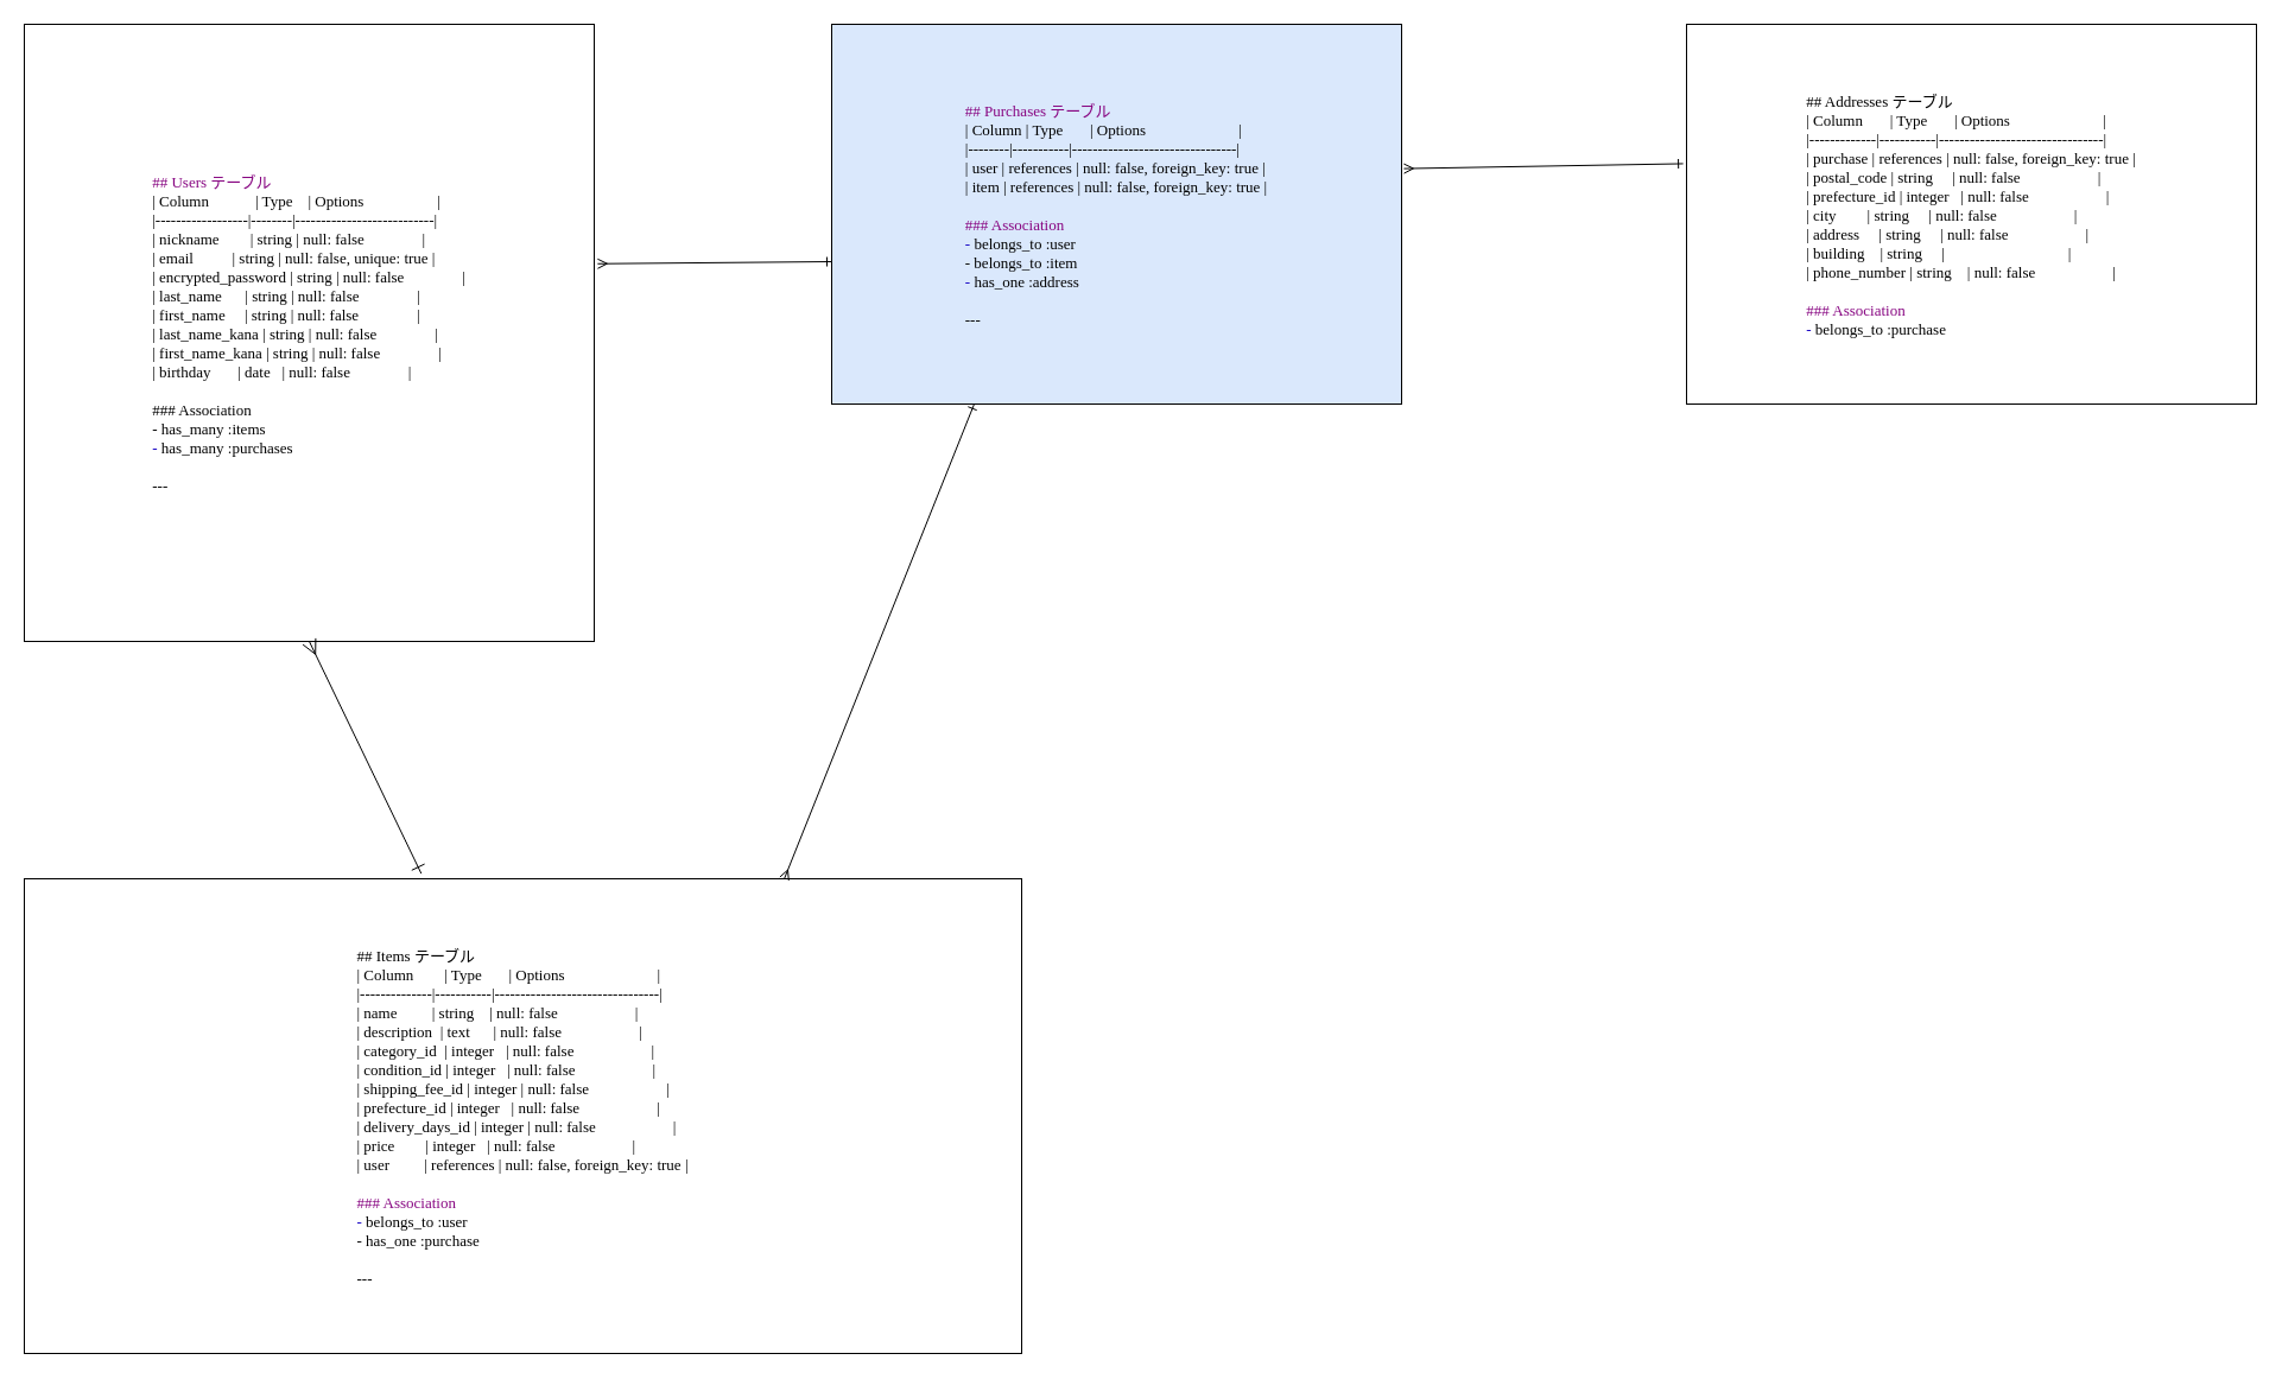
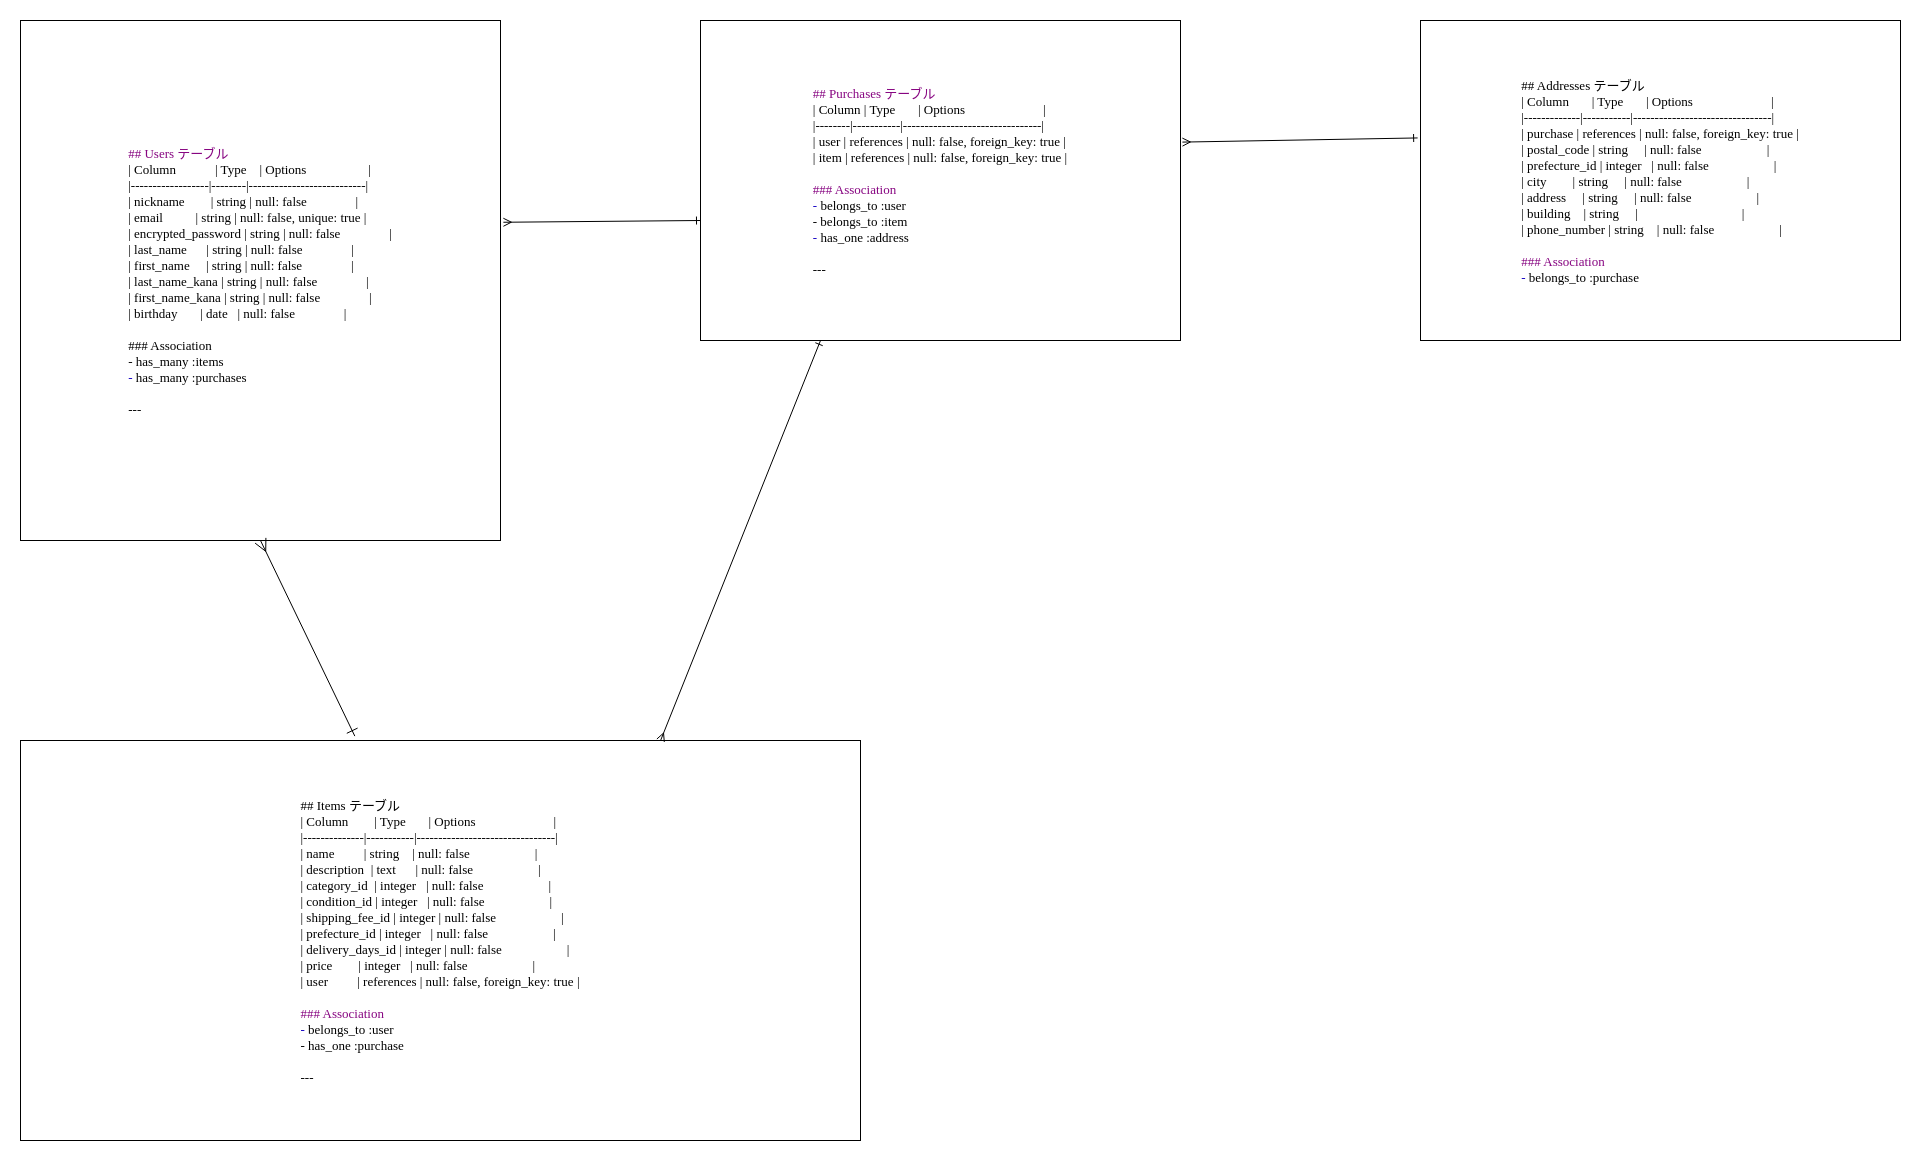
- <mxCell id="4" value="&lt;p style=&quot;margin: 0px; font-variant-numeric: normal; font-variant-east-asian: normal; font-variant-alternates: normal; font-size-adjust: none; font-kerning: auto; font-optical-sizing: auto; font-feature-settings: normal; font-variation-settings: normal; font-variant-position: normal; font-stretch: normal; font-size: 13px; line-height: normal; font-family: &amp;quot;.AppleSystemUIFontMonospaced&amp;quot;; color: rgb(135, 5, 129); text-align: start;&quot; class=&quot;p1&quot;&gt;## Purchases テーブル&lt;/p&gt;&lt;p style=&quot;margin: 0px; font-variant-numeric: normal; font-variant-east-asian: normal; font-variant-alternates: normal; font-size-adjust: none; font-kerning: auto; font-optical-sizing: auto; font-feature-settings: normal; font-variation-settings: normal; font-variant-position: normal; font-stretch: normal; font-size: 13px; line-height: normal; font-family: &amp;quot;.AppleSystemUIFontMonospaced&amp;quot;; color: rgb(0, 0, 0); text-align: start;&quot; class=&quot;p2&quot;&gt;| Column | Type &lt;span class=&quot;Apple-converted-space&quot;&gt;&amp;nbsp; &amp;nbsp; &amp;nbsp; &lt;/span&gt;| Options&lt;span class=&quot;Apple-converted-space&quot;&gt;&amp;nbsp; &amp;nbsp; &amp;nbsp; &amp;nbsp; &amp;nbsp; &amp;nbsp; &amp;nbsp; &amp;nbsp; &amp;nbsp; &amp;nbsp; &amp;nbsp; &amp;nbsp; &lt;/span&gt;|&lt;/p&gt;&lt;p style=&quot;margin: 0px; font-variant-numeric: normal; font-variant-east-asian: normal; font-variant-alternates: normal; font-size-adjust: none; font-kerning: auto; font-optical-sizing: auto; font-feature-settings: normal; font-variation-settings: normal; font-variant-position: normal; font-stretch: normal; font-size: 13px; line-height: normal; font-family: &amp;quot;.AppleSystemUIFontMonospaced&amp;quot;; color: rgb(0, 0, 0); text-align: start;&quot; class=&quot;p2&quot;&gt;|--------|-----------|--------------------------------|&lt;/p&gt;&lt;p style=&quot;margin: 0px; font-variant-numeric: normal; font-variant-east-asian: normal; font-variant-alternates: normal; font-size-adjust: none; font-kerning: auto; font-optical-sizing: auto; font-feature-settings: normal; font-variation-settings: normal; font-variant-position: normal; font-stretch: normal; font-size: 13px; line-height: normal; font-family: &amp;quot;.AppleSystemUIFontMonospaced&amp;quot;; color: rgb(0, 0, 0); text-align: start;&quot; class=&quot;p2&quot;&gt;| user | references | null: false, foreign_key: true |&lt;/p&gt;&lt;p style=&quot;margin: 0px; font-variant-numeric: normal; font-variant-east-asian: normal; font-variant-alternates: normal; font-size-adjust: none; font-kerning: auto; font-optical-sizing: auto; font-feature-settings: normal; font-variation-settings: normal; font-variant-position: normal; font-stretch: normal; font-size: 13px; line-height: normal; font-family: &amp;quot;.AppleSystemUIFontMonospaced&amp;quot;; color: rgb(0, 0, 0); text-align: start;&quot; class=&quot;p2&quot;&gt;| item | references | null: false, foreign_key: true |&lt;/p&gt;&lt;p style=&quot;margin: 0px; font-variant-numeric: normal; font-variant-east-asian: normal; font-variant-alternates: normal; font-size-adjust: none; font-kerning: auto; font-optical-sizing: auto; font-feature-settings: normal; font-variation-settings: normal; font-variant-position: normal; font-stretch: normal; font-size: 13px; line-height: normal; font-family: &amp;quot;.AppleSystemUIFontMonospaced&amp;quot;; color: rgb(0, 0, 0); min-height: 16px; text-align: start;&quot; class=&quot;p3&quot;&gt;&lt;br&gt;&lt;/p&gt;&lt;p style=&quot;margin: 0px; font-variant-numeric: normal; font-variant-east-asian: normal; font-variant-alternates: normal; font-size-adjust: none; font-kerning: auto; font-optical-sizing: auto; font-feature-settings: normal; font-variation-settings: normal; font-variant-position: normal; font-stretch: normal; font-size: 13px; line-height: normal; font-family: &amp;quot;.AppleSystemUIFontMonospaced&amp;quot;; color: rgb(135, 5, 129); text-align: start;&quot; class=&quot;p1&quot;&gt;### Association&lt;/p&gt;&lt;p style=&quot;margin: 0px; font-variant-numeric: normal; font-variant-east-asian: normal; font-variant-alternates: normal; font-size-adjust: none; font-kerning: auto; font-optical-sizing: auto; font-feature-settings: normal; font-variation-settings: normal; font-variant-position: normal; font-stretch: normal; font-size: 13px; line-height: normal; font-family: &amp;quot;.AppleSystemUIFontMonospaced&amp;quot;; color: rgb(0, 0, 0); text-align: start;&quot; class=&quot;p2&quot;&gt;&lt;span style=&quot;color: rgb(20, 0, 196);&quot; class=&quot;s1&quot;&gt;-&lt;/span&gt; belongs_to :user&lt;/p&gt;&lt;p style=&quot;margin: 0px; font-variant-numeric: normal; font-variant-east-asian: normal; font-variant-alternates: normal; font-size-adjust: none; font-kerning: auto; font-optical-sizing: auto; font-feature-settings: normal; font-variation-settings: normal; font-variant-position: normal; font-stretch: normal; font-size: 13px; line-height: normal; font-family: &amp;quot;.AppleSystemUIFontMonospaced&amp;quot;; color: rgb(0, 0, 0); text-align: start;&quot; class=&quot;p2&quot;&gt;- belongs_to :item&lt;/p&gt;&lt;p style=&quot;margin: 0px; font-variant-numeric: normal; font-variant-east-asian: normal; font-variant-alternates: normal; font-size-adjust: none; font-kerning: auto; font-optical-sizing: auto; font-feature-settings: normal; font-variation-settings: normal; font-variant-position: normal; font-stretch: normal; font-size: 13px; line-height: normal; font-family: &amp;quot;.AppleSystemUIFontMonospaced&amp;quot;; color: rgb(0, 0, 0); text-align: start;&quot; class=&quot;p2&quot;&gt;&lt;span style=&quot;color: rgb(20, 0, 196);&quot; class=&quot;s1&quot;&gt;-&lt;/span&gt; has_one :address&lt;/p&gt;&lt;p style=&quot;margin: 0px; font-variant-numeric: normal; font-variant-east-asian: normal; font-variant-alternates: normal; font-size-adjust: none; font-kerning: auto; font-optical-sizing: auto; font-feature-settings: normal; font-variation-settings: normal; font-variant-position: normal; font-stretch: normal; font-size: 13px; line-height: normal; font-family: &amp;quot;.AppleSystemUIFontMonospaced&amp;quot;; color: rgb(0, 0, 0); min-height: 16px; text-align: start;&quot; class=&quot;p3&quot;&gt;&lt;br&gt;&lt;/p&gt;&lt;p style=&quot;margin: 0px; font-variant-numeric: normal; font-variant-east-asian: normal; font-variant-alternates: normal; font-size-adjust: none; font-kerning: auto; font-optical-sizing: auto; font-feature-settings: normal; font-variation-settings: normal; font-variant-position: normal; font-stretch: normal; font-size: 13px; line-height: normal; font-family: &amp;quot;.AppleSystemUIFontMonospaced&amp;quot;; color: rgb(0, 0, 0); text-align: start;&quot; class=&quot;p2&quot;&gt;---&lt;/p&gt;" style="whiteSpace=wrap;html=1;fillColor=#dae8fc;" vertex="1" parent="1"><mxGeometry x="700" width="480" height="320" as="geometry" y="20" /></mxCell>
+ <mxCell id="4" value="&lt;p style=&quot;margin: 0px; font-variant-numeric: normal; font-variant-east-asian: normal; font-variant-alternates: normal; font-size-adjust: none; font-kerning: auto; font-optical-sizing: auto; font-feature-settings: normal; font-variation-settings: normal; font-variant-position: normal; font-stretch: normal; font-size: 13px; line-height: normal; font-family: &amp;quot;.AppleSystemUIFontMonospaced&amp;quot;; color: rgb(135, 5, 129); text-align: start;&quot; class=&quot;p1&quot;&gt;## Purchases テーブル&lt;/p&gt;&lt;p style=&quot;margin: 0px; font-variant-numeric: normal; font-variant-east-asian: normal; font-variant-alternates: normal; font-size-adjust: none; font-kerning: auto; font-optical-sizing: auto; font-feature-settings: normal; font-variation-settings: normal; font-variant-position: normal; font-stretch: normal; font-size: 13px; line-height: normal; font-family: &amp;quot;.AppleSystemUIFontMonospaced&amp;quot;; color: rgb(0, 0, 0); text-align: start;&quot; class=&quot;p2&quot;&gt;| Column | Type &lt;span class=&quot;Apple-converted-space&quot;&gt;&amp;nbsp; &amp;nbsp; &amp;nbsp; &lt;/span&gt;| Options&lt;span class=&quot;Apple-converted-space&quot;&gt;&amp;nbsp; &amp;nbsp; &amp;nbsp; &amp;nbsp; &amp;nbsp; &amp;nbsp; &amp;nbsp; &amp;nbsp; &amp;nbsp; &amp;nbsp; &amp;nbsp; &amp;nbsp; &lt;/span&gt;|&lt;/p&gt;&lt;p style=&quot;margin: 0px; font-variant-numeric: normal; font-variant-east-asian: normal; font-variant-alternates: normal; font-size-adjust: none; font-kerning: auto; font-optical-sizing: auto; font-feature-settings: normal; font-variation-settings: normal; font-variant-position: normal; font-stretch: normal; font-size: 13px; line-height: normal; font-family: &amp;quot;.AppleSystemUIFontMonospaced&amp;quot;; color: rgb(0, 0, 0); text-align: start;&quot; class=&quot;p2&quot;&gt;|--------|-----------|--------------------------------|&lt;/p&gt;&lt;p style=&quot;margin: 0px; font-variant-numeric: normal; font-variant-east-asian: normal; font-variant-alternates: normal; font-size-adjust: none; font-kerning: auto; font-optical-sizing: auto; font-feature-settings: normal; font-variation-settings: normal; font-variant-position: normal; font-stretch: normal; font-size: 13px; line-height: normal; font-family: &amp;quot;.AppleSystemUIFontMonospaced&amp;quot;; color: rgb(0, 0, 0); text-align: start;&quot; class=&quot;p2&quot;&gt;| user | references | null: false, foreign_key: true |&lt;/p&gt;&lt;p style=&quot;margin: 0px; font-variant-numeric: normal; font-variant-east-asian: normal; font-variant-alternates: normal; font-size-adjust: none; font-kerning: auto; font-optical-sizing: auto; font-feature-settings: normal; font-variation-settings: normal; font-variant-position: normal; font-stretch: normal; font-size: 13px; line-height: normal; font-family: &amp;quot;.AppleSystemUIFontMonospaced&amp;quot;; color: rgb(0, 0, 0); text-align: start;&quot; class=&quot;p2&quot;&gt;| item | references | null: false, foreign_key: true |&lt;/p&gt;&lt;p style=&quot;margin: 0px; font-variant-numeric: normal; font-variant-east-asian: normal; font-variant-alternates: normal; font-size-adjust: none; font-kerning: auto; font-optical-sizing: auto; font-feature-settings: normal; font-variation-settings: normal; font-variant-position: normal; font-stretch: normal; font-size: 13px; line-height: normal; font-family: &amp;quot;.AppleSystemUIFontMonospaced&amp;quot;; color: rgb(0, 0, 0); min-height: 16px; text-align: start;&quot; class=&quot;p3&quot;&gt;&lt;br&gt;&lt;/p&gt;&lt;p style=&quot;margin: 0px; font-variant-numeric: normal; font-variant-east-asian: normal; font-variant-alternates: normal; font-size-adjust: none; font-kerning: auto; font-optical-sizing: auto; font-feature-settings: normal; font-variation-settings: normal; font-variant-position: normal; font-stretch: normal; font-size: 13px; line-height: normal; font-family: &amp;quot;.AppleSystemUIFontMonospaced&amp;quot;; color: rgb(135, 5, 129); text-align: start;&quot; class=&quot;p1&quot;&gt;### Association&lt;/p&gt;&lt;p style=&quot;margin: 0px; font-variant-numeric: normal; font-variant-east-asian: normal; font-variant-alternates: normal; font-size-adjust: none; font-kerning: auto; font-optical-sizing: auto; font-feature-settings: normal; font-variation-settings: normal; font-variant-position: normal; font-stretch: normal; font-size: 13px; line-height: normal; font-family: &amp;quot;.AppleSystemUIFontMonospaced&amp;quot;; color: rgb(0, 0, 0); text-align: start;&quot; class=&quot;p2&quot;&gt;&lt;span style=&quot;color: rgb(20, 0, 196);&quot; class=&quot;s1&quot;&gt;-&lt;/span&gt; belongs_to :user&lt;/p&gt;&lt;p style=&quot;margin: 0px; font-variant-numeric: normal; font-variant-east-asian: normal; font-variant-alternates: normal; font-size-adjust: none; font-kerning: auto; font-optical-sizing: auto; font-feature-settings: normal; font-variation-settings: normal; font-variant-position: normal; font-stretch: normal; font-size: 13px; line-height: normal; font-family: &amp;quot;.AppleSystemUIFontMonospaced&amp;quot;; color: rgb(0, 0, 0); text-align: start;&quot; class=&quot;p2&quot;&gt;- belongs_to :item&lt;/p&gt;&lt;p style=&quot;margin: 0px; font-variant-numeric: normal; font-variant-east-asian: normal; font-variant-alternates: normal; font-size-adjust: none; font-kerning: auto; font-optical-sizing: auto; font-feature-settings: normal; font-variation-settings: normal; font-variant-position: normal; font-stretch: normal; font-size: 13px; line-height: normal; font-family: &amp;quot;.AppleSystemUIFontMonospaced&amp;quot;; color: rgb(0, 0, 0); text-align: start;&quot; class=&quot;p2&quot;&gt;&lt;span style=&quot;color: rgb(20, 0, 196);&quot; class=&quot;s1&quot;&gt;-&lt;/span&gt; has_one :address&lt;/p&gt;&lt;p style=&quot;margin: 0px; font-variant-numeric: normal; font-variant-east-asian: normal; font-variant-alternates: normal; font-size-adjust: none; font-kerning: auto; font-optical-sizing: auto; font-feature-settings: normal; font-variation-settings: normal; font-variant-position: normal; font-stretch: normal; font-size: 13px; line-height: normal; font-family: &amp;quot;.AppleSystemUIFontMonospaced&amp;quot;; color: rgb(0, 0, 0); min-height: 16px; text-align: start;&quot; class=&quot;p3&quot;&gt;&lt;br&gt;&lt;/p&gt;&lt;p style=&quot;margin: 0px; font-variant-numeric: normal; font-variant-east-asian: normal; font-variant-alternates: normal; font-size-adjust: none; font-kerning: auto; font-optical-sizing: auto; font-feature-settings: normal; font-variation-settings: normal; font-variant-position: normal; font-stretch: normal; font-size: 13px; line-height: normal; font-family: &amp;quot;.AppleSystemUIFontMonospaced&amp;quot;; color: rgb(0, 0, 0); text-align: start;&quot; class=&quot;p2&quot;&gt;---&lt;/p&gt;" style="whiteSpace=wrap;html=1;" vertex="1" parent="1"><mxGeometry x="700" width="480" height="320" as="geometry" y="20" /></mxCell>
